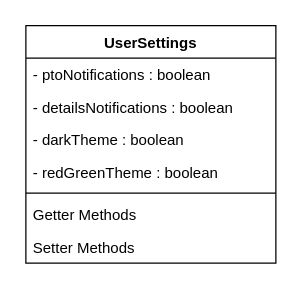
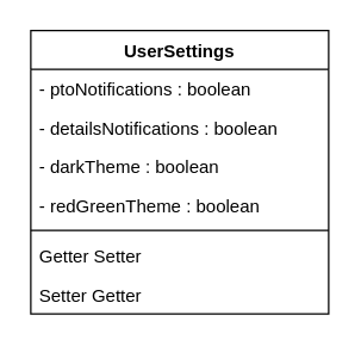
- <mxCell id="8" value="Getter Methods" style="text;strokeColor=none;fillColor=none;align=left;verticalAlign=top;spacingLeft=4;spacingRight=4;overflow=hidden;rotatable=0;points=[[0,0.5],[1,0.5]];portConstraint=eastwest;whiteSpace=wrap;html=1;" vertex="1" parent="2"><mxGeometry y="138" width="200" height="26" as="geometry" /></mxCell>
+ <mxCell id="8" value="Getter Setter" style="text;strokeColor=none;fillColor=none;align=left;verticalAlign=top;spacingLeft=4;spacingRight=4;overflow=hidden;rotatable=0;points=[[0,0.5],[1,0.5]];portConstraint=eastwest;whiteSpace=wrap;html=1;" vertex="1" parent="2"><mxGeometry y="138" width="200" height="26" as="geometry" /></mxCell>
- <mxCell id="9" value="Setter Methods" style="text;strokeColor=none;fillColor=none;align=left;verticalAlign=top;spacingLeft=4;spacingRight=4;overflow=hidden;rotatable=0;points=[[0,0.5],[1,0.5]];portConstraint=eastwest;whiteSpace=wrap;html=1;" vertex="1" parent="2"><mxGeometry y="164" width="200" height="26" as="geometry" /></mxCell>
+ <mxCell id="9" value="Setter Getter" style="text;strokeColor=none;fillColor=none;align=left;verticalAlign=top;spacingLeft=4;spacingRight=4;overflow=hidden;rotatable=0;points=[[0,0.5],[1,0.5]];portConstraint=eastwest;whiteSpace=wrap;html=1;" vertex="1" parent="2"><mxGeometry y="164" width="200" height="26" as="geometry" /></mxCell>
